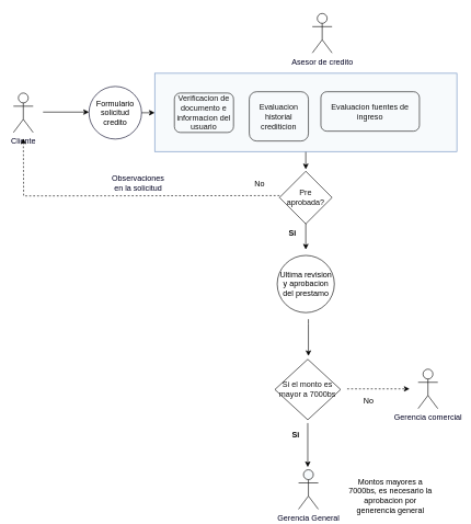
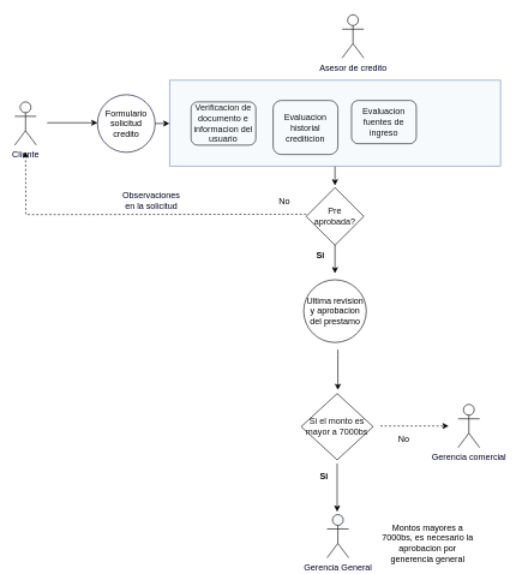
- <mxCell id="12" value="Evaluacion fuentes de ingreso" style="rounded=1;whiteSpace=wrap;html=1;fillColor=#F7FAFC;fontColor=#141414;strokeColor=#141414;" parent="1" vertex="1"><mxGeometry x="488" y="139" width="150" height="60" as="geometry" /></mxCell>
+ <mxCell id="12" value="Evaluacion fuentes de ingreso" style="rounded=1;whiteSpace=wrap;html=1;fillColor=#F7FAFC;fontColor=#141414;strokeColor=#141414;" parent="1" vertex="1"><mxGeometry x="488" y="139" width="90" height="60" as="geometry" /></mxCell>
